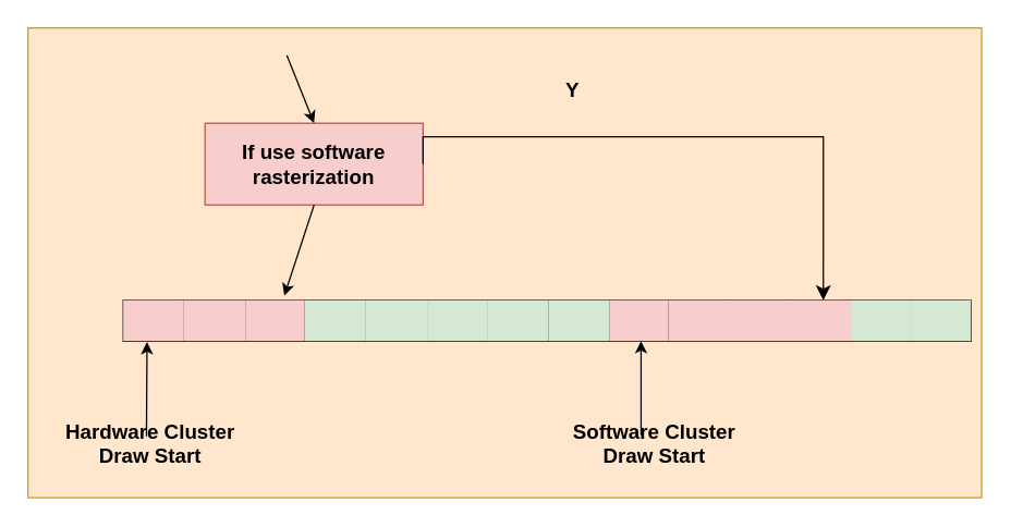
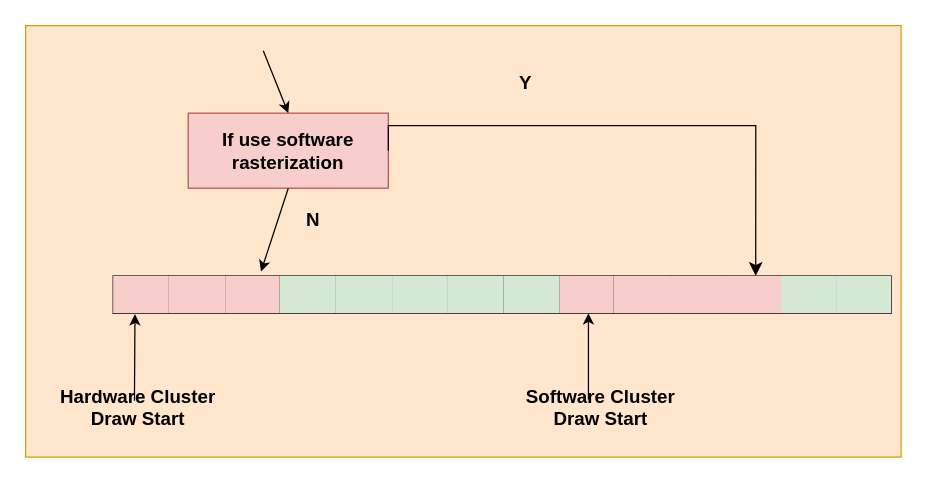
+ <mxCell id="27" value="N" style="text;html=1;align=center;verticalAlign=middle;whiteSpace=wrap;rounded=0;fontSize=15;fontStyle=1" vertex="1" parent="1"><mxGeometry x="220" y="160" width="60" height="30" as="geometry" /></mxCell>
